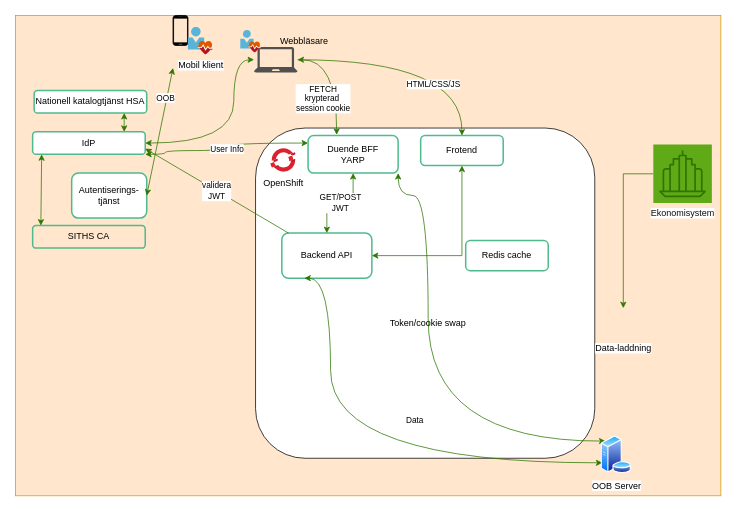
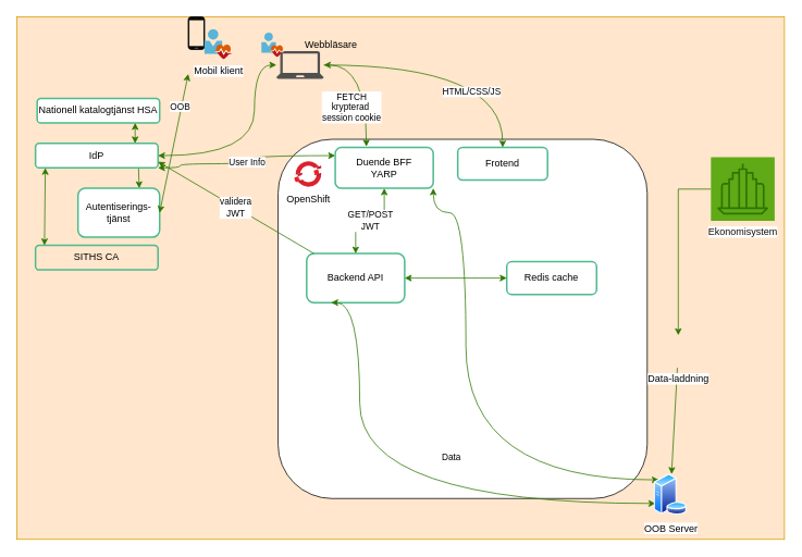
+ <mxCell id="11" style="rounded=0;orthogonalLoop=1;jettySize=auto;html=1;entryX=0.75;entryY=0;entryDx=0;entryDy=0;exitX=0.84;exitY=0.867;exitDx=0;exitDy=0;exitPerimeter=0;fillColor=#60a917;strokeColor=#2D7600;" parent="1" source="12" target="16" edge="1"><mxGeometry relative="1" as="geometry" /></mxCell>
- <mxCell id="9" style="edgeStyle=orthogonalEdgeStyle;rounded=0;orthogonalLoop=1;jettySize=auto;html=1;fillColor=#60a917;strokeColor=#2D7600;startArrow=classic;startFill=1;" parent="3" source="8" target="6" edge="1"><mxGeometry relative="1" as="geometry" /></mxCell>
+ <mxCell id="9" style="edgeStyle=orthogonalEdgeStyle;rounded=0;orthogonalLoop=1;jettySize=auto;html=1;fillColor=#60a917;strokeColor=#2D7600;startArrow=classic;startFill=1;" parent="3" source="8" target="7" edge="1"><mxGeometry relative="1" as="geometry" /></mxCell>
- <mxCell id="39" value="Token/cookie swap" style="text;html=1;align=center;verticalAlign=middle;whiteSpace=wrap;rounded=0;" parent="1" vertex="1"><mxGeometry x="510" y="415" width="120" height="30" as="geometry" /></mxCell>
+ <mxCell id="34" style="rounded=0;orthogonalLoop=1;jettySize=auto;html=1;fillColor=#60a917;strokeColor=#2D7600;" parent="1" source="35" target="33" edge="1"><mxGeometry relative="1" as="geometry" /></mxCell>
